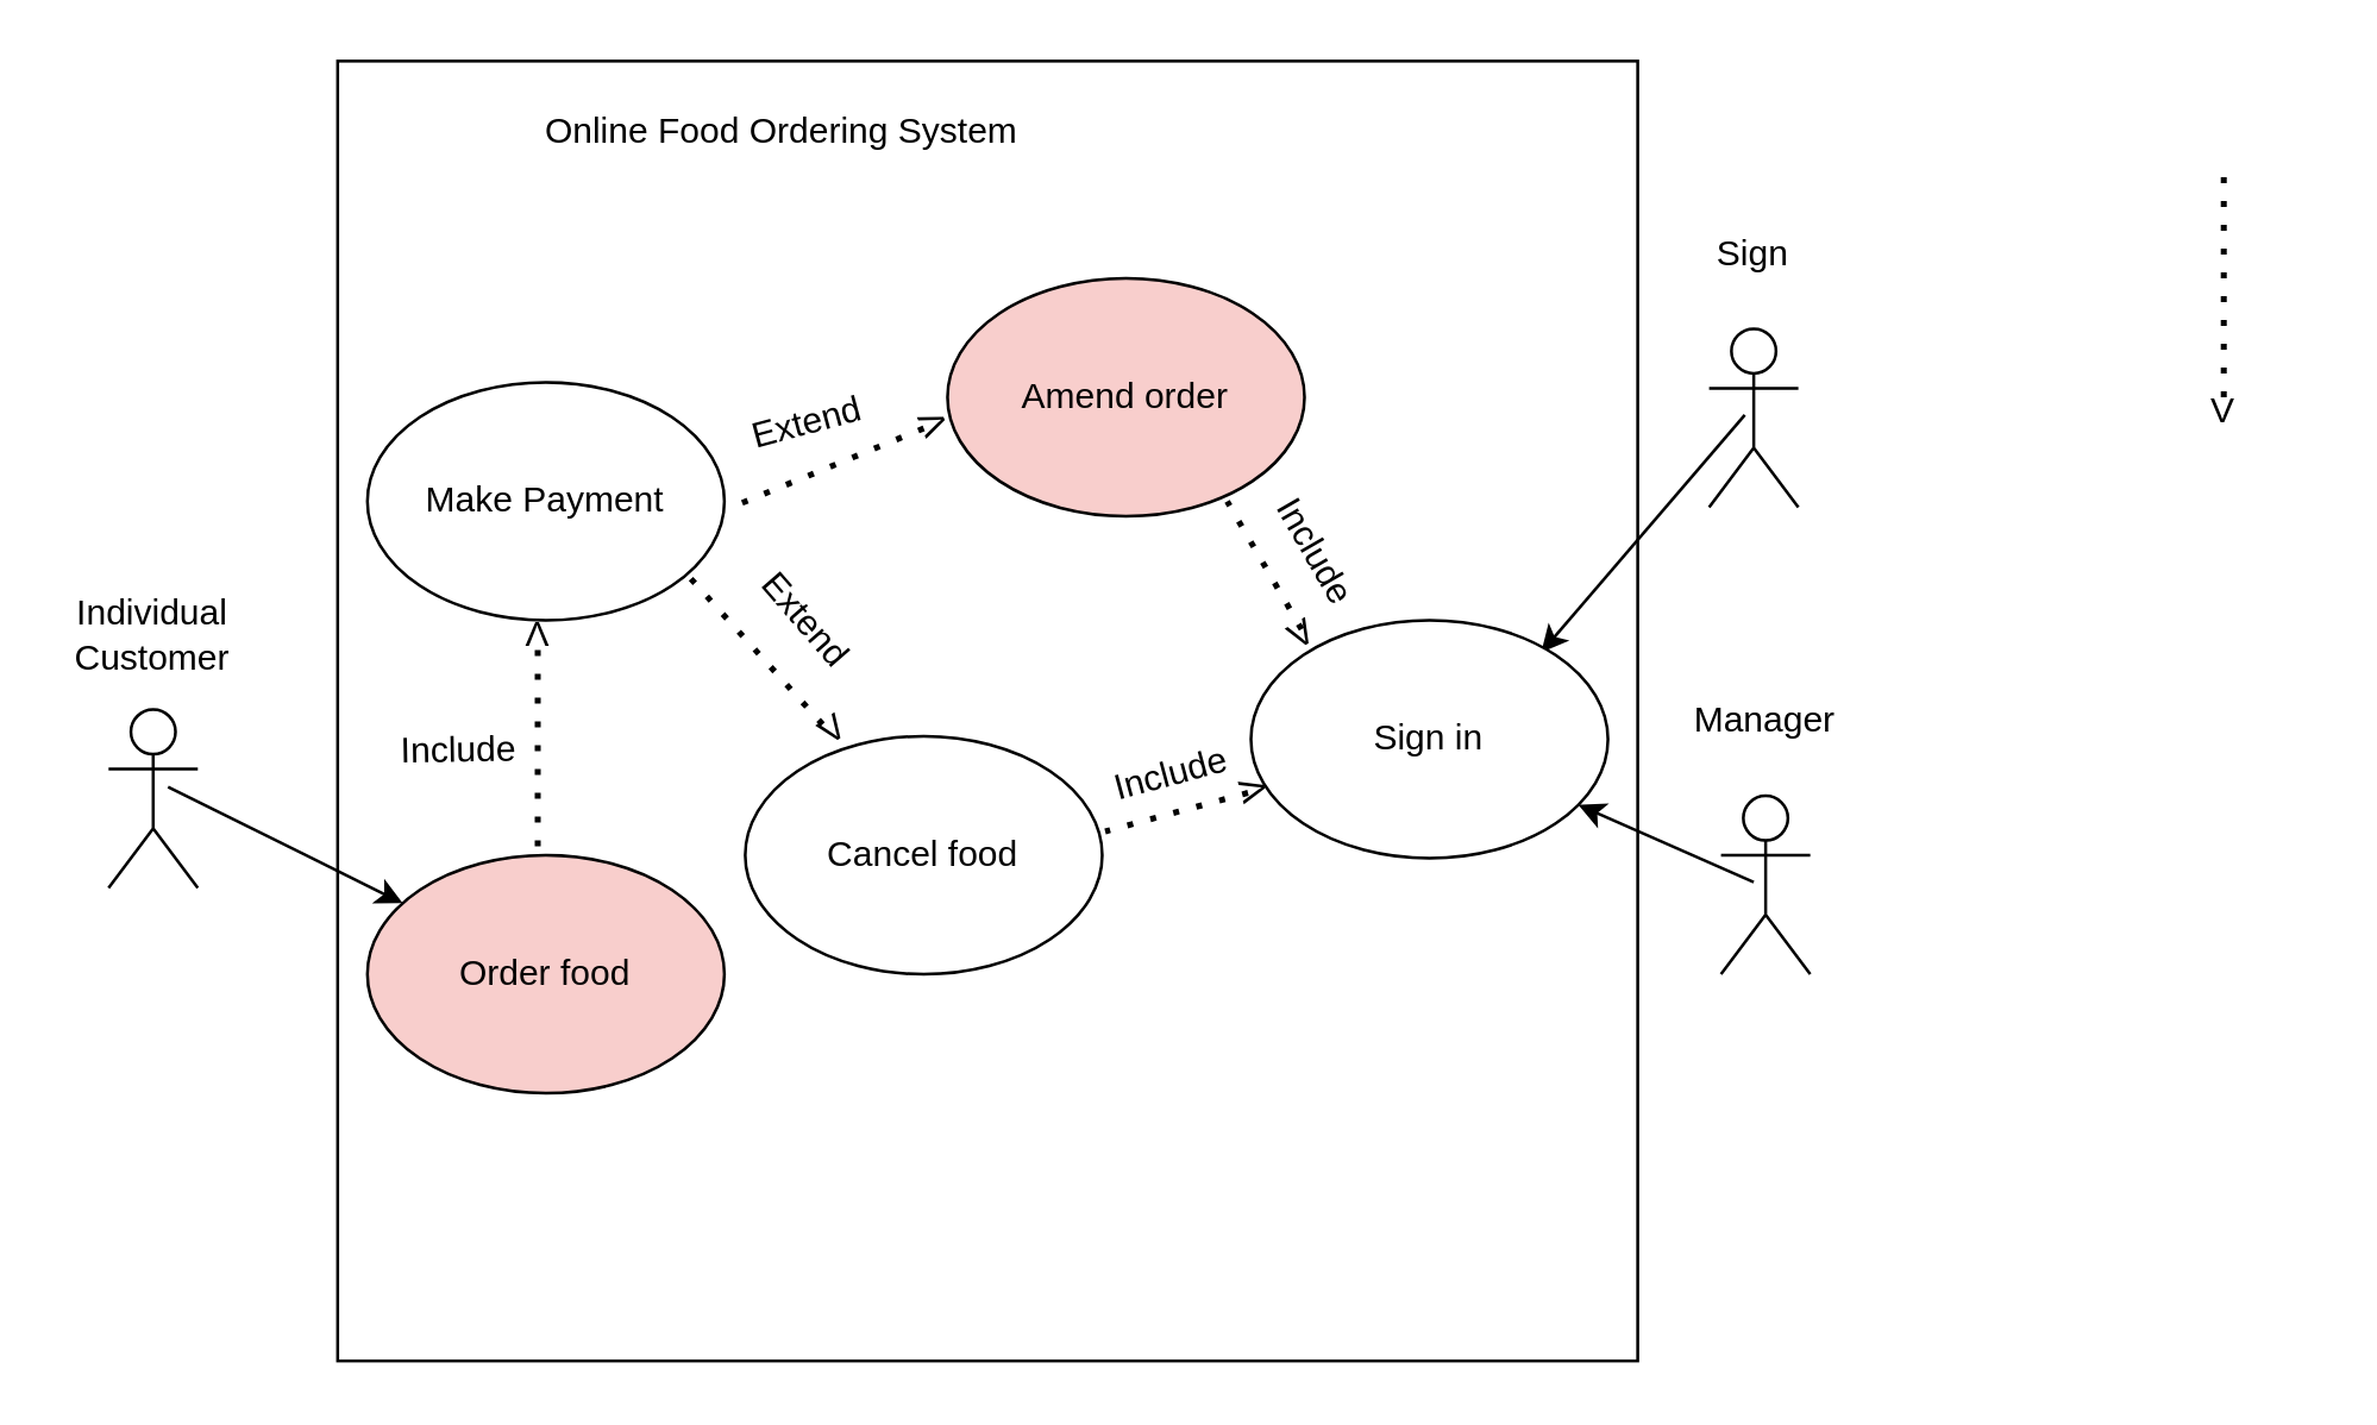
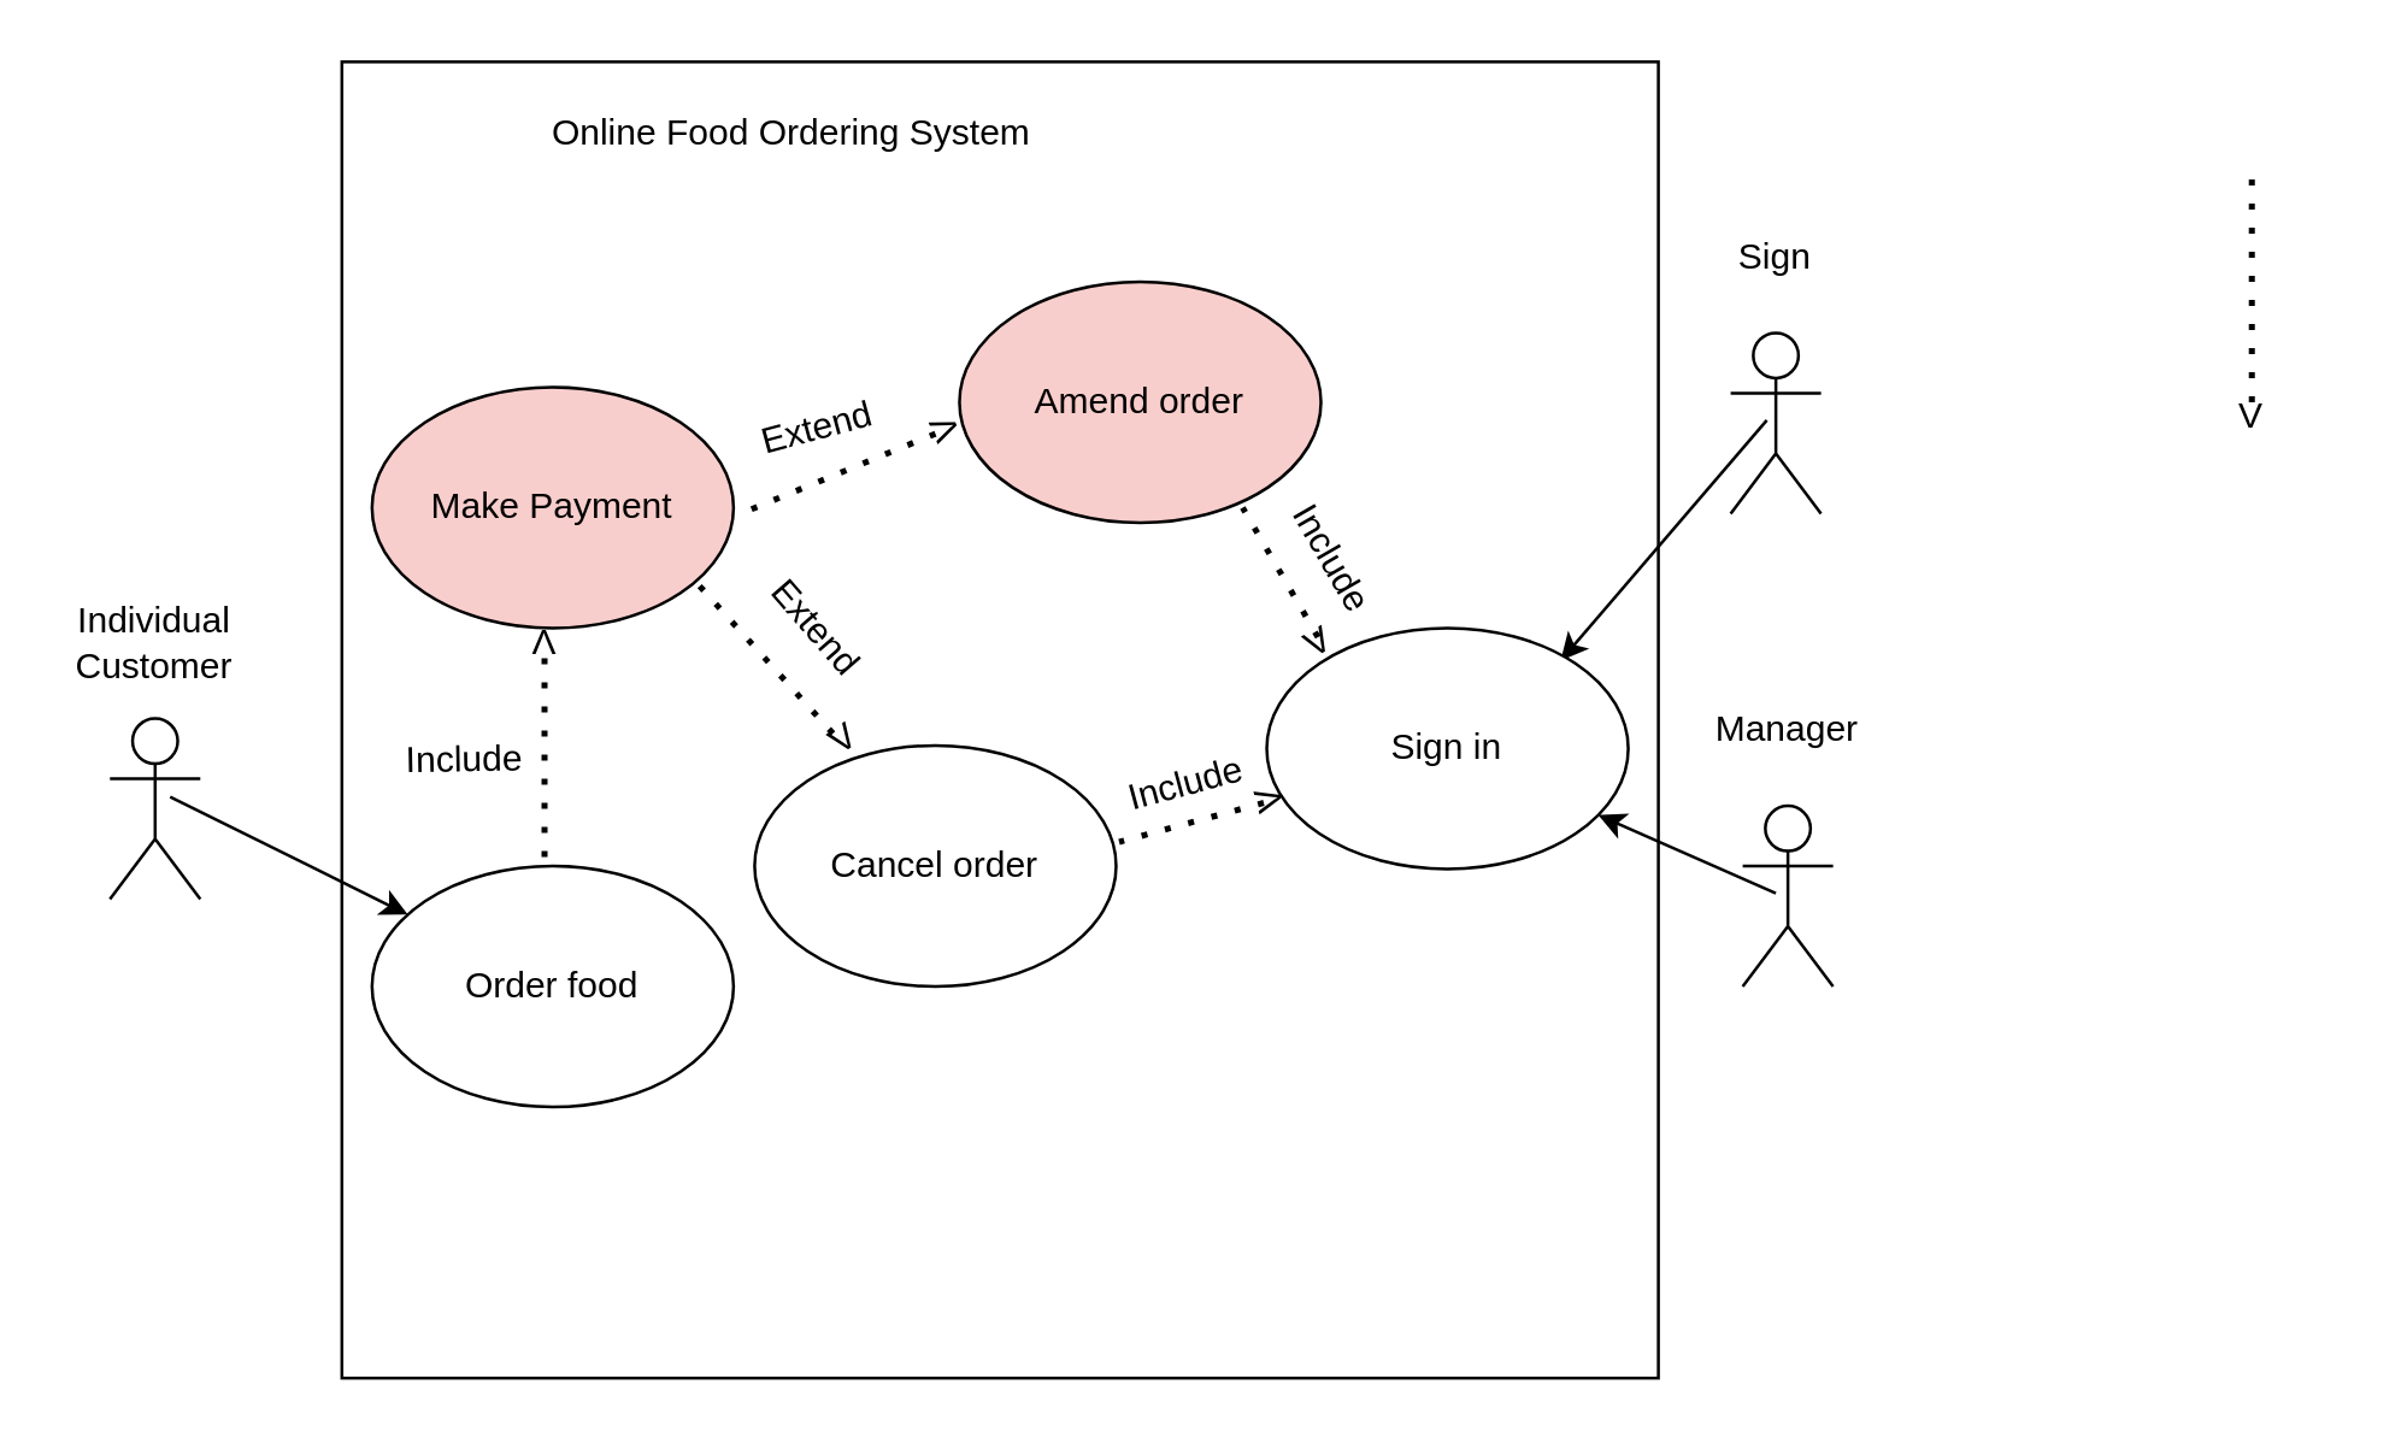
- <mxCell id="25" value="Make Payment" style="ellipse;whiteSpace=wrap;html=1;" parent="1" vertex="1"><mxGeometry x="123" y="128" width="120" height="80" as="geometry" /></mxCell>
+ <mxCell id="25" value="Make Payment" style="ellipse;whiteSpace=wrap;html=1;fillColor=#f8cecc;" parent="1" vertex="1"><mxGeometry x="123" y="128" width="120" height="80" as="geometry" /></mxCell>
- <mxCell id="27" value="Cancel food" style="ellipse;whiteSpace=wrap;html=1;" parent="1" vertex="1"><mxGeometry x="250" y="247" width="120" height="80" as="geometry" /></mxCell>
+ <mxCell id="27" value="Cancel order" style="ellipse;whiteSpace=wrap;html=1;" parent="1" vertex="1"><mxGeometry x="250" y="247" width="120" height="80" as="geometry" /></mxCell>
- <mxCell id="23" value="Order food" style="ellipse;whiteSpace=wrap;html=1;fillColor=#f8cecc;" parent="1" vertex="1"><mxGeometry x="123" y="287" width="120" height="80" as="geometry" /></mxCell>
+ <mxCell id="23" value="Order food" style="ellipse;whiteSpace=wrap;html=1;" parent="1" vertex="1"><mxGeometry x="123" y="287" width="120" height="80" as="geometry" /></mxCell>
